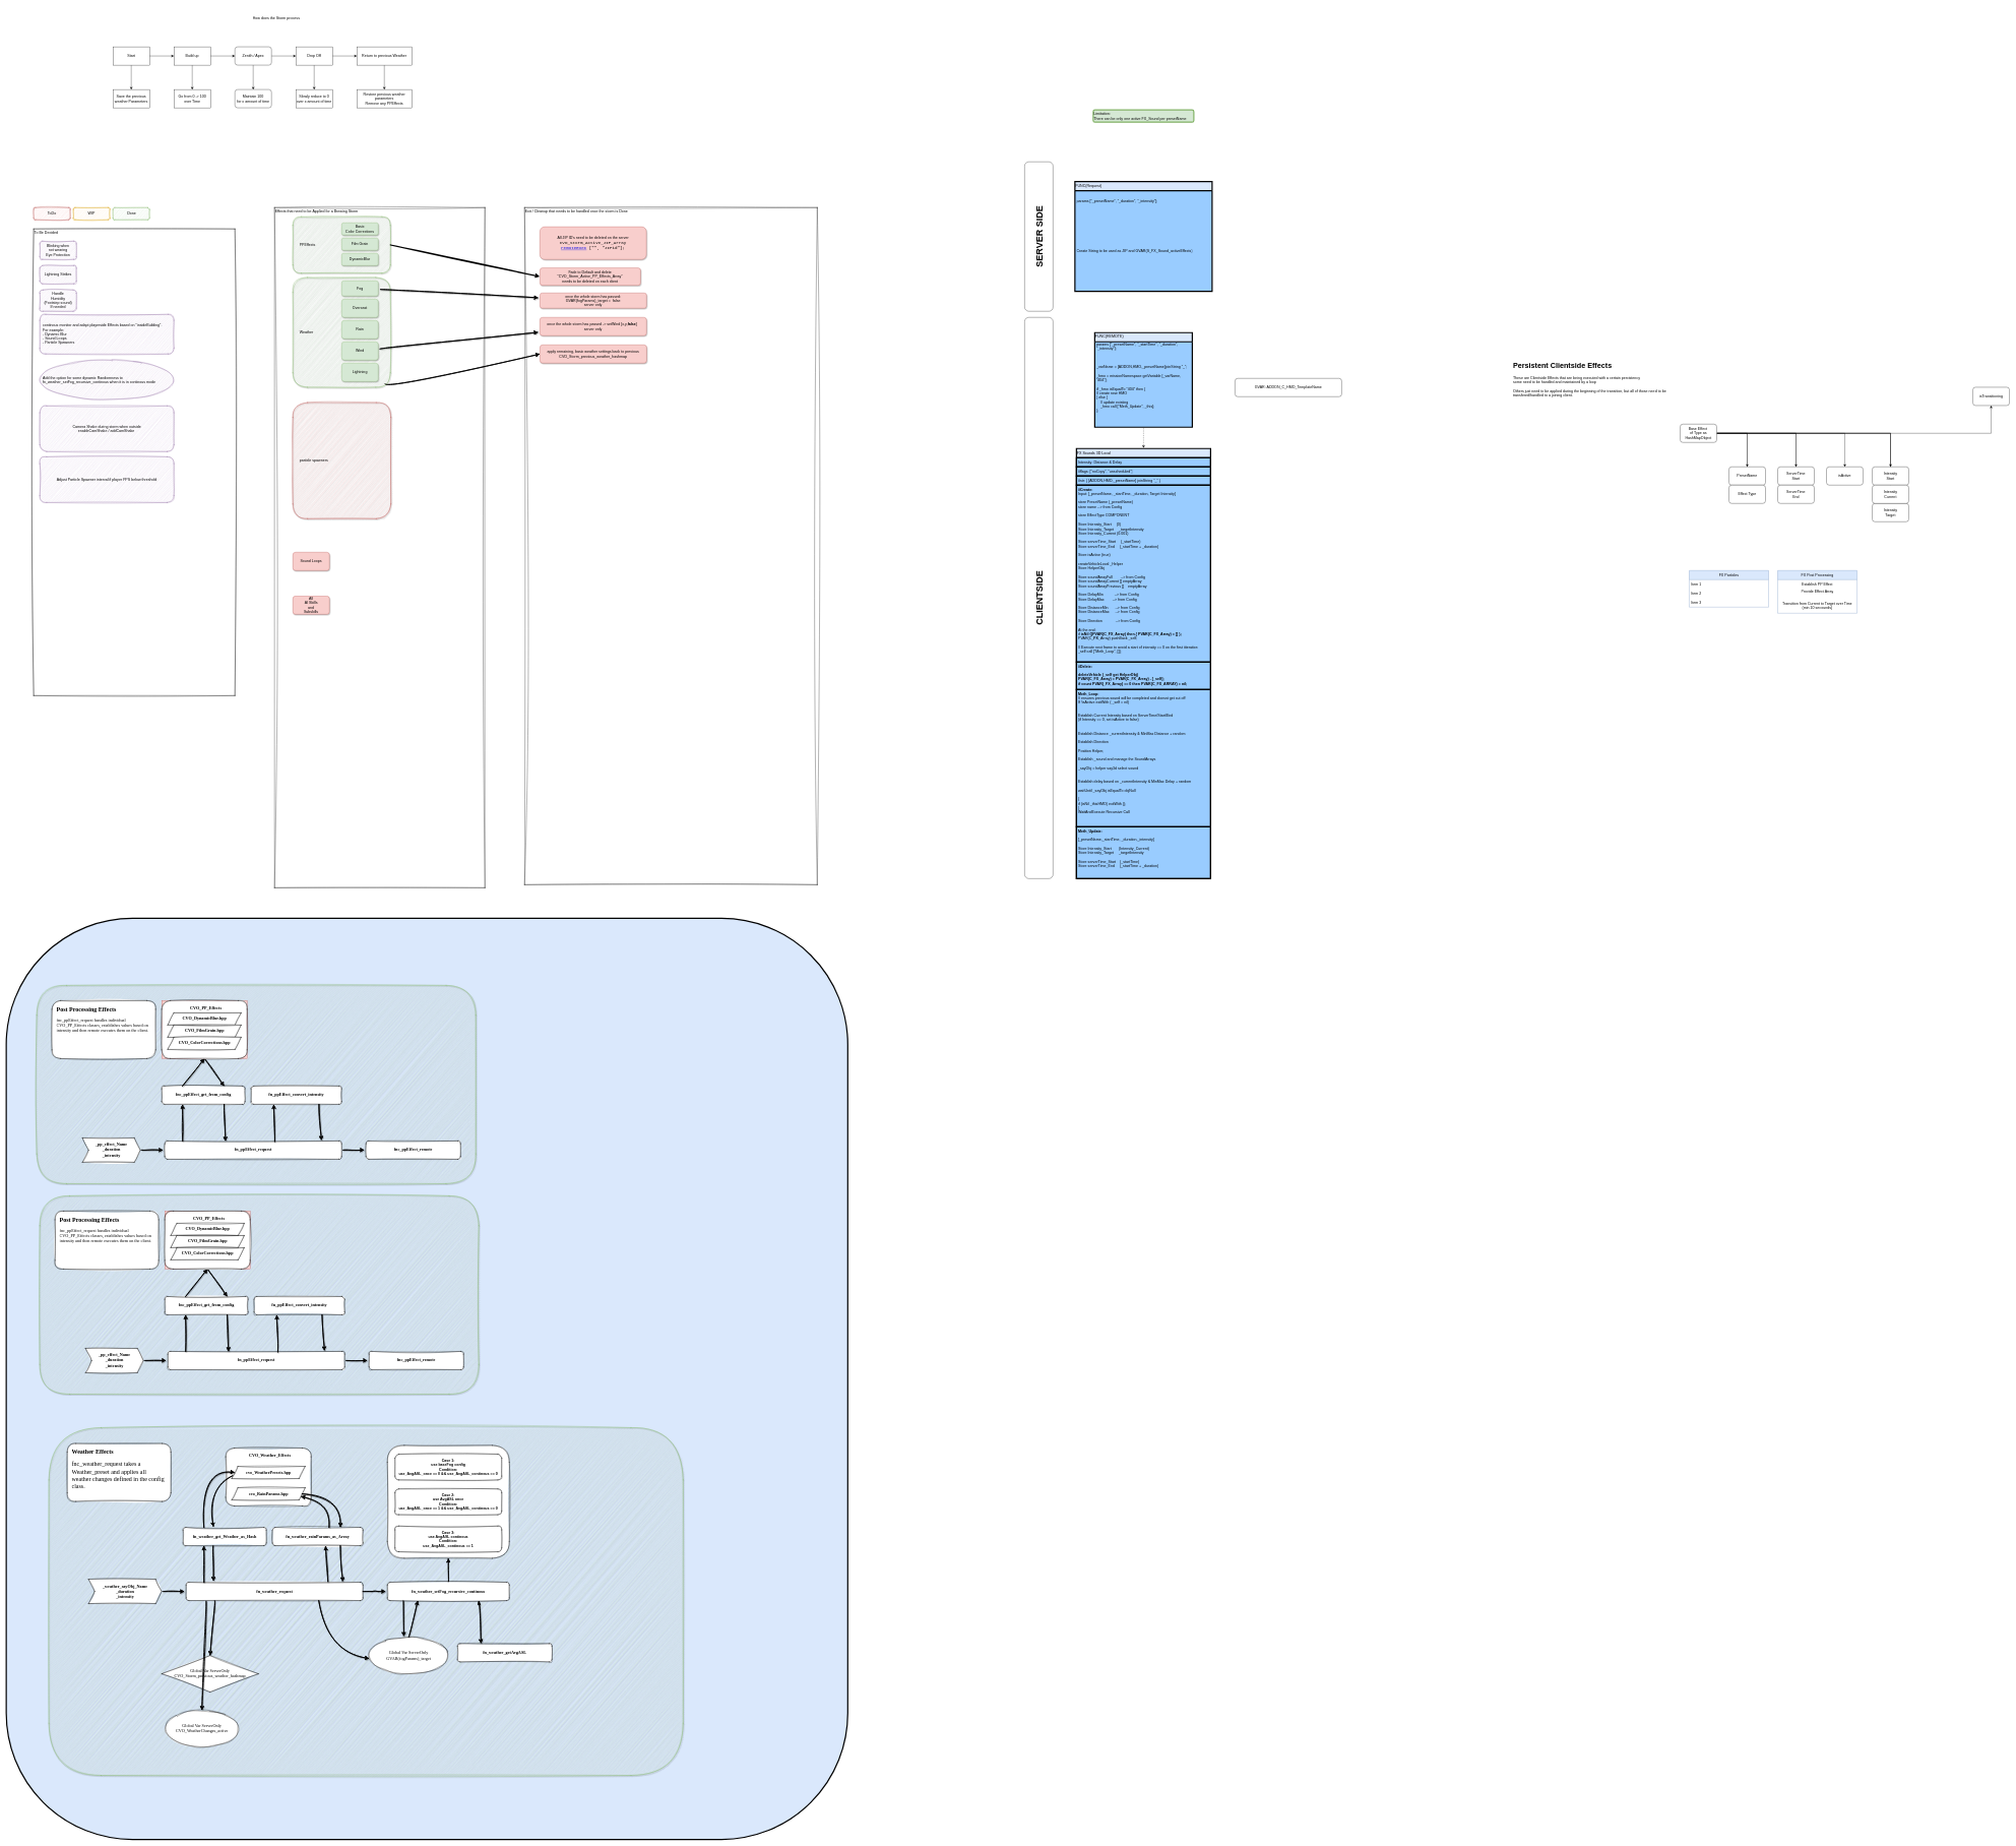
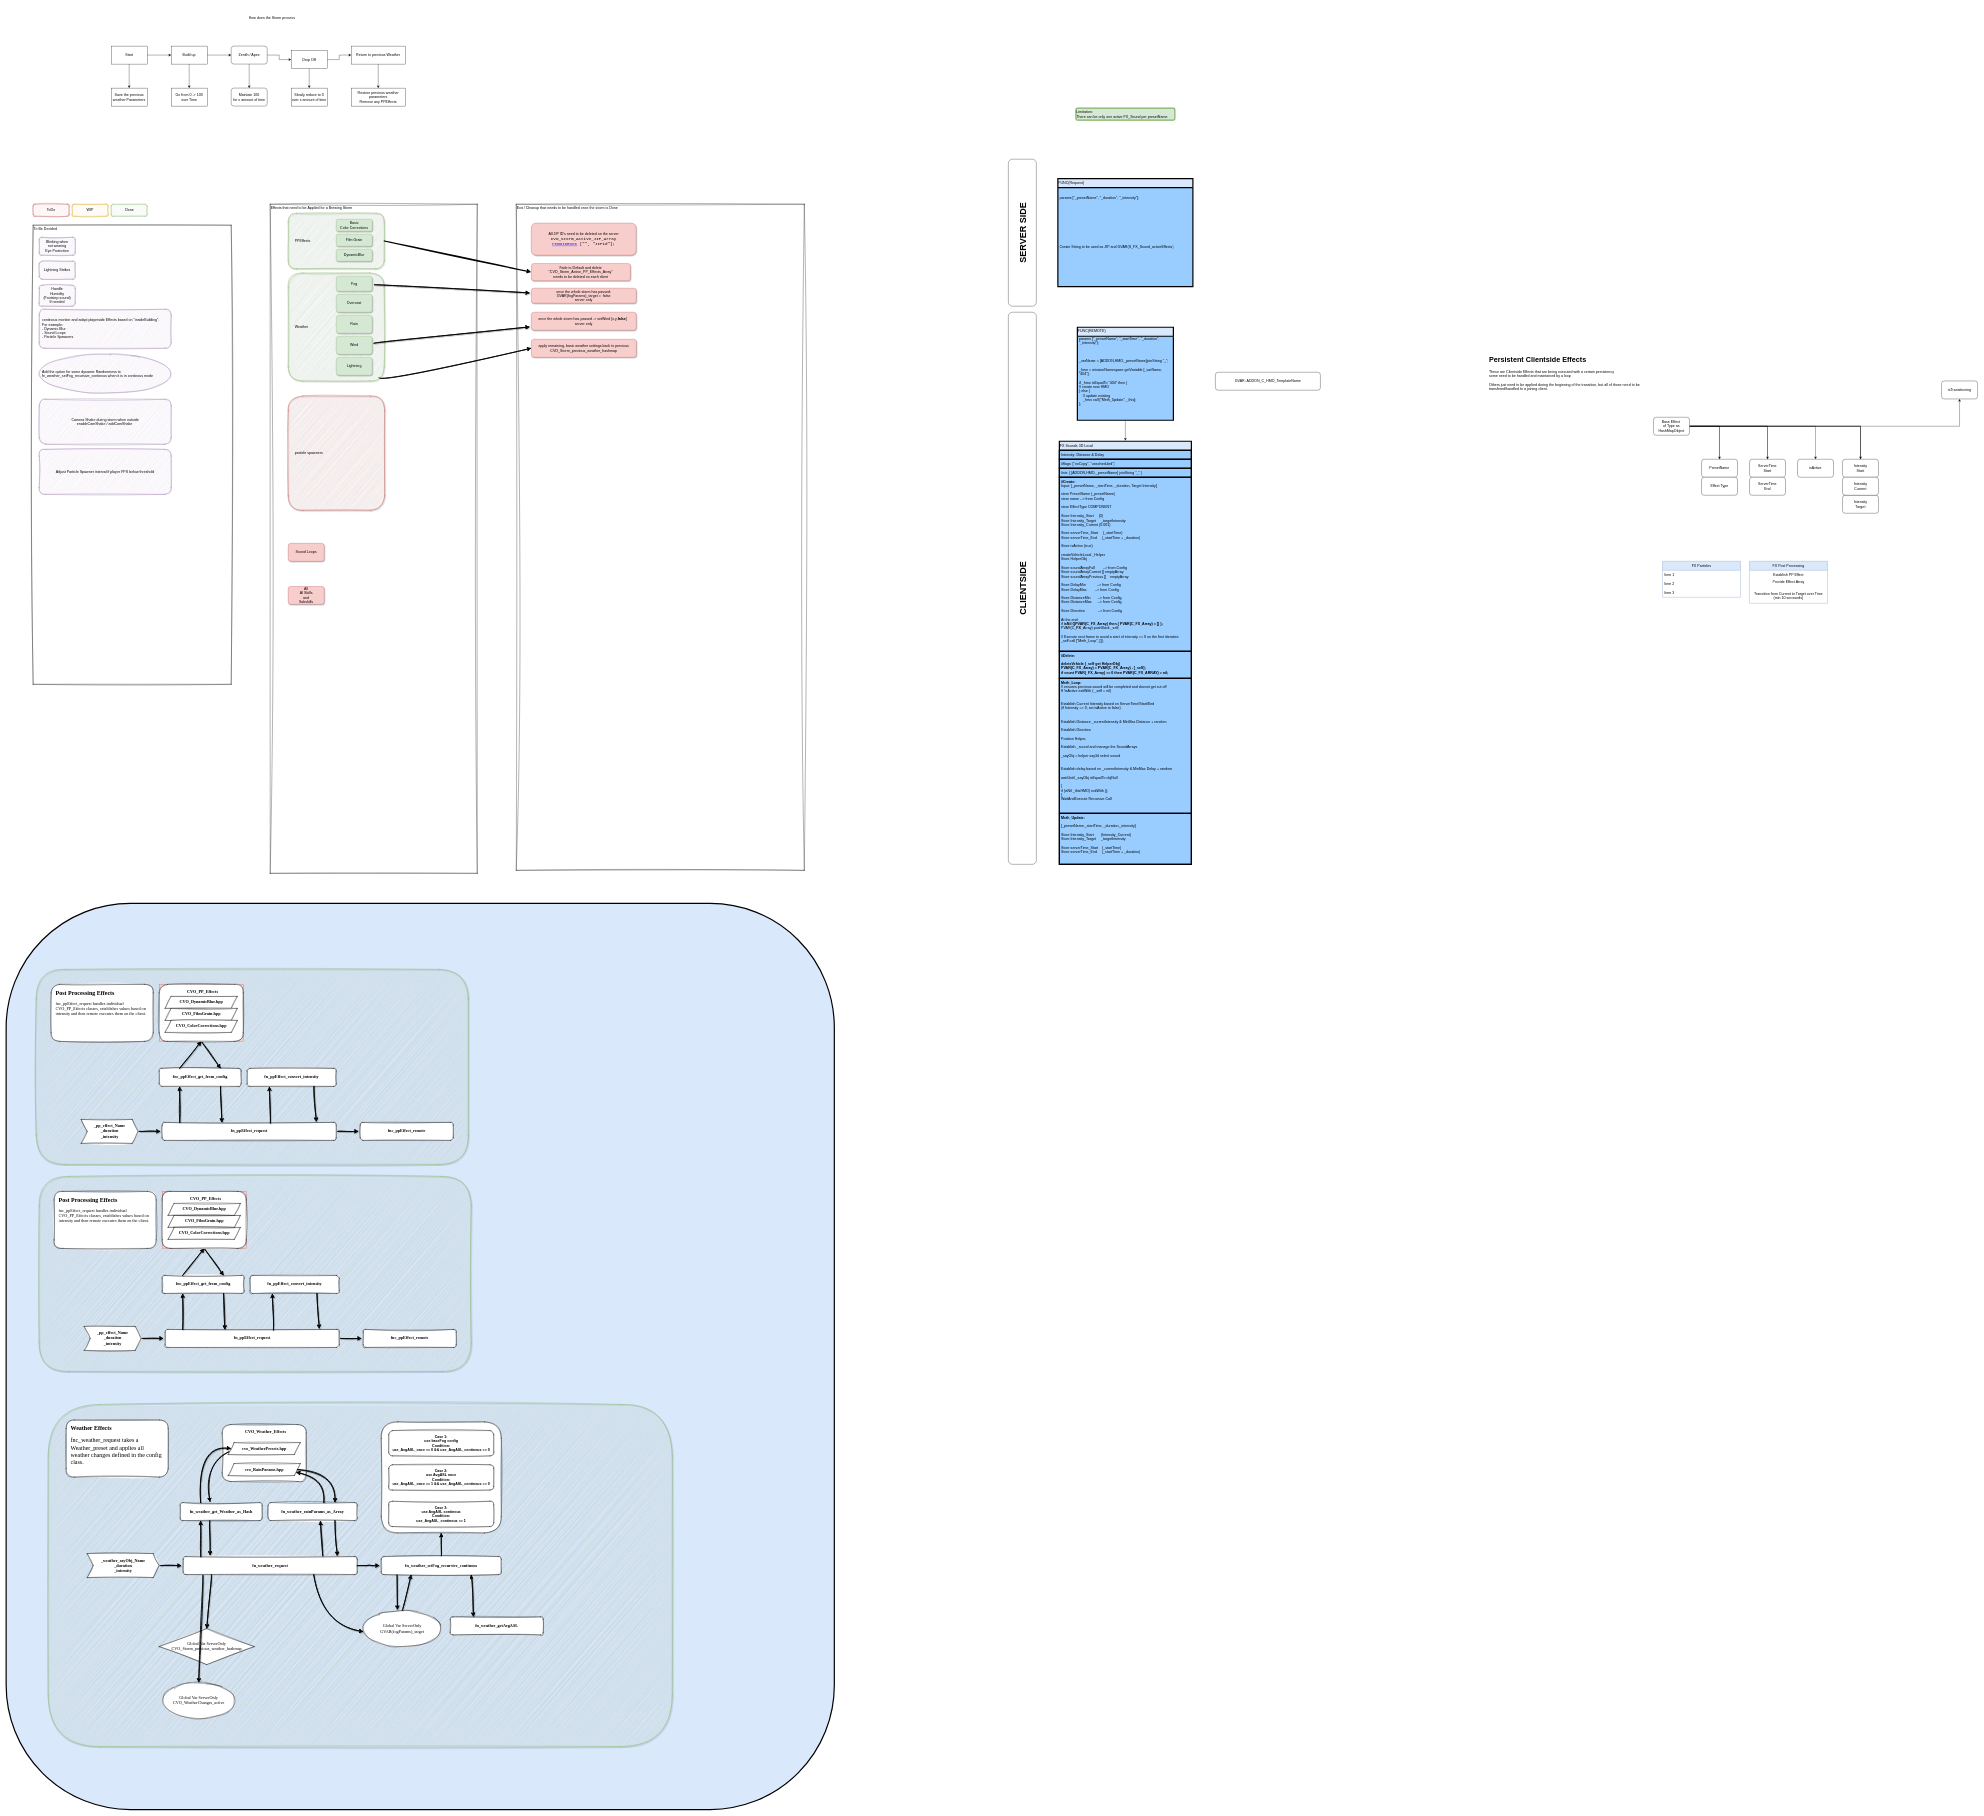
- <mxCell id="29" value="Drop Off" style="rounded=0;whiteSpace=wrap;html=1;" parent="1" vertex="1"><mxGeometry x="970" y="153" width="120" height="60" as="geometry" /></mxCell>
+ <mxCell id="29" value="Drop Off" style="rounded=0;whiteSpace=wrap;html=1;" parent="1" vertex="1"><mxGeometry x="970" y="168" width="120" height="60" as="geometry" /></mxCell>
- <mxCell id="174" style="edgeStyle=orthogonalEdgeStyle;rounded=0;orthogonalLoop=1;jettySize=auto;html=1;fontFamily=Helvetica;fontSize=12;fontColor=default;fontStyle=0;dashed=1;" edge="1" parent="1" source="175" target="153"><mxGeometry relative="1" as="geometry" /></mxCell>
+ <mxCell id="174" style="edgeStyle=orthogonalEdgeStyle;rounded=0;orthogonalLoop=1;jettySize=auto;html=1;fontFamily=Helvetica;fontSize=12;fontColor=default;fontStyle=0;" edge="1" parent="1" source="175" target="153"><mxGeometry relative="1" as="geometry" /></mxCell>
